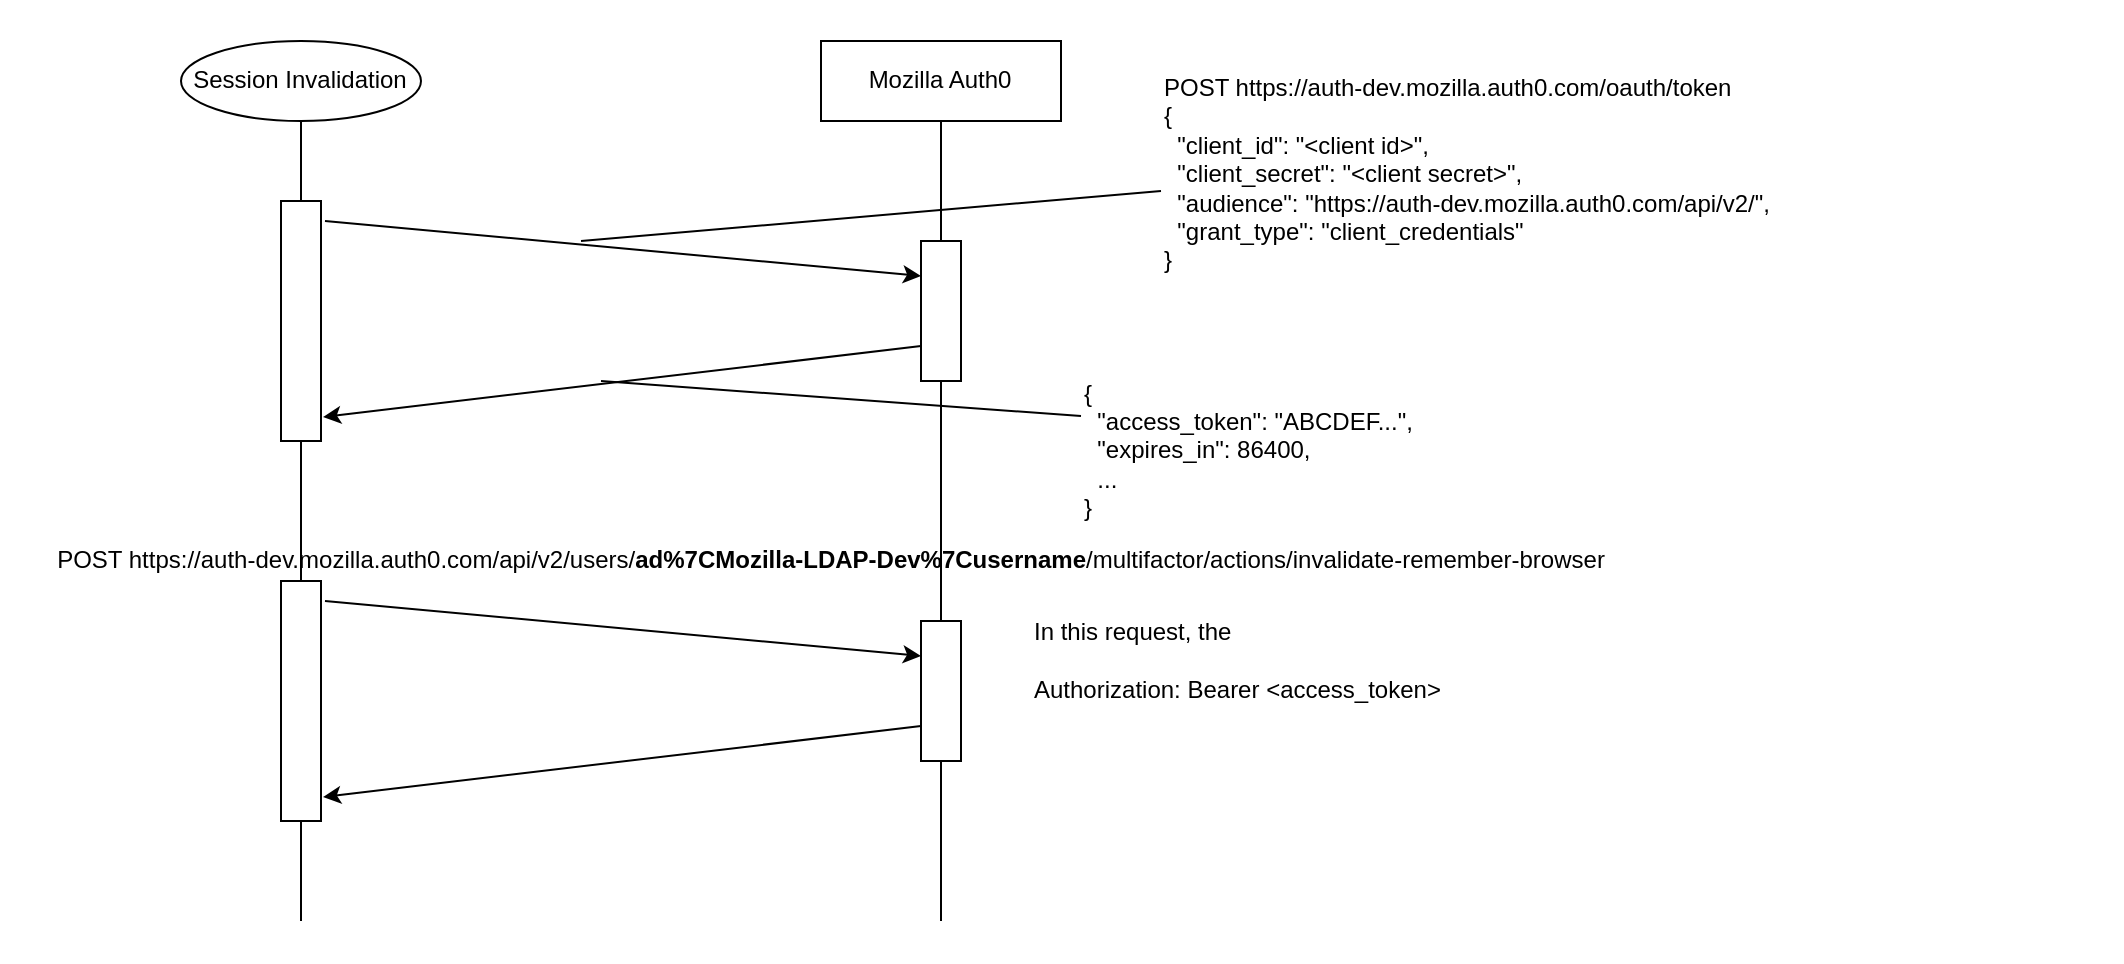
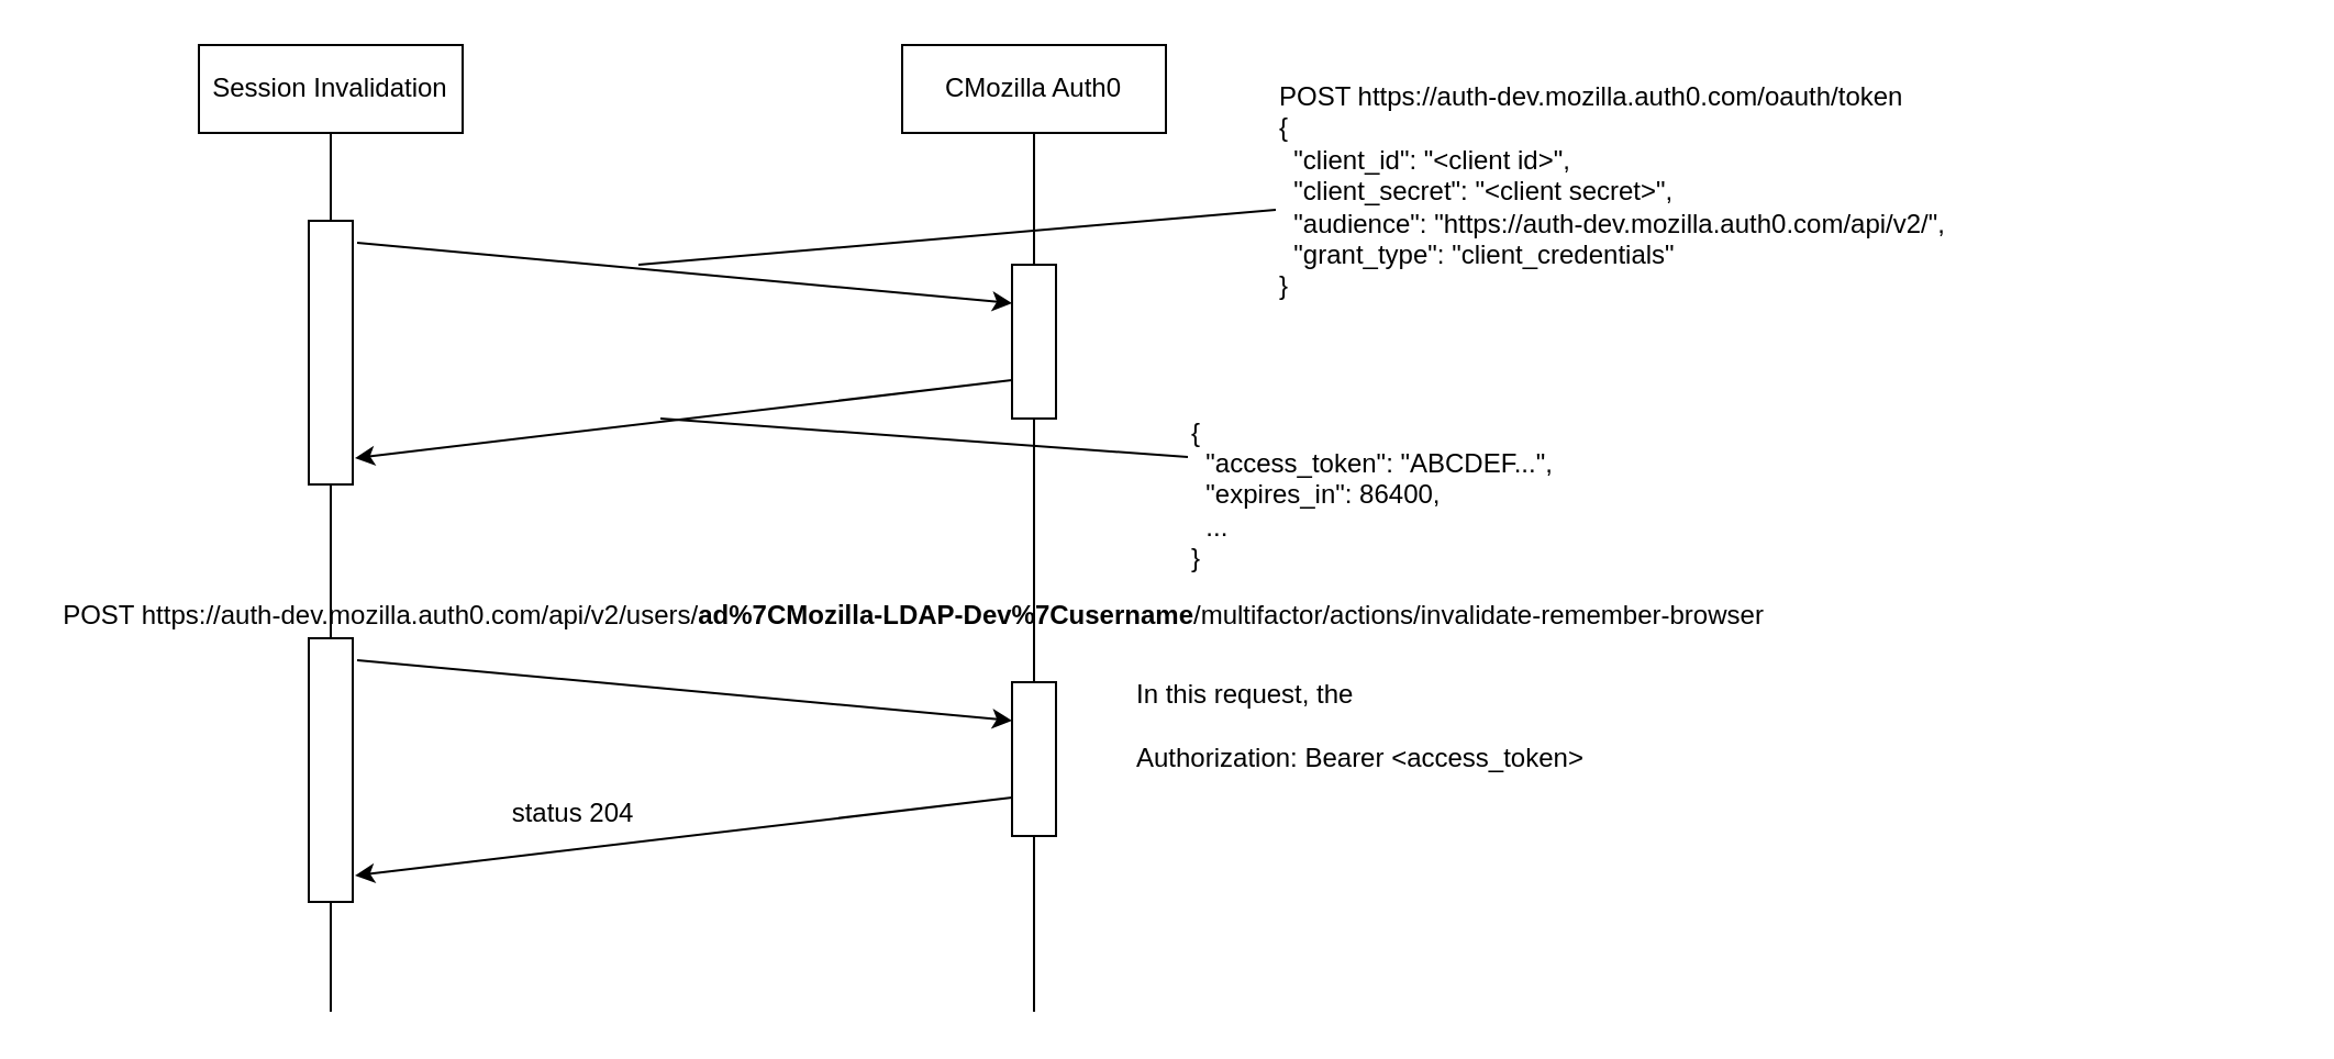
- <mxCell id="3" value="Session Invalidation" style="ellipse;whiteSpace=wrap;html=1;" vertex="1" parent="1"><mxGeometry x="90" y="20" width="120" height="40" as="geometry" /></mxCell>
+ <mxCell id="3" value="Session Invalidation" style="rounded=0;whiteSpace=wrap;html=1;" vertex="1" parent="1"><mxGeometry x="90" y="20" width="120" height="40" as="geometry" /></mxCell>
- <mxCell id="5" value="Mozilla Auth0" style="rounded=0;whiteSpace=wrap;html=1;" vertex="1" parent="1"><mxGeometry x="410" y="20" width="120" height="40" as="geometry" /></mxCell>
+ <mxCell id="5" value="CMozilla Auth0" style="rounded=0;whiteSpace=wrap;html=1;" vertex="1" parent="1"><mxGeometry x="410" y="20" width="120" height="40" as="geometry" /></mxCell>
+ <mxCell id="15" value="status 204" style="text;html=1;align=center;verticalAlign=middle;resizable=0;points=[];autosize=1;" vertex="1" parent="1"><mxGeometry x="225" y="360" width="70" height="20" as="geometry" /></mxCell>
